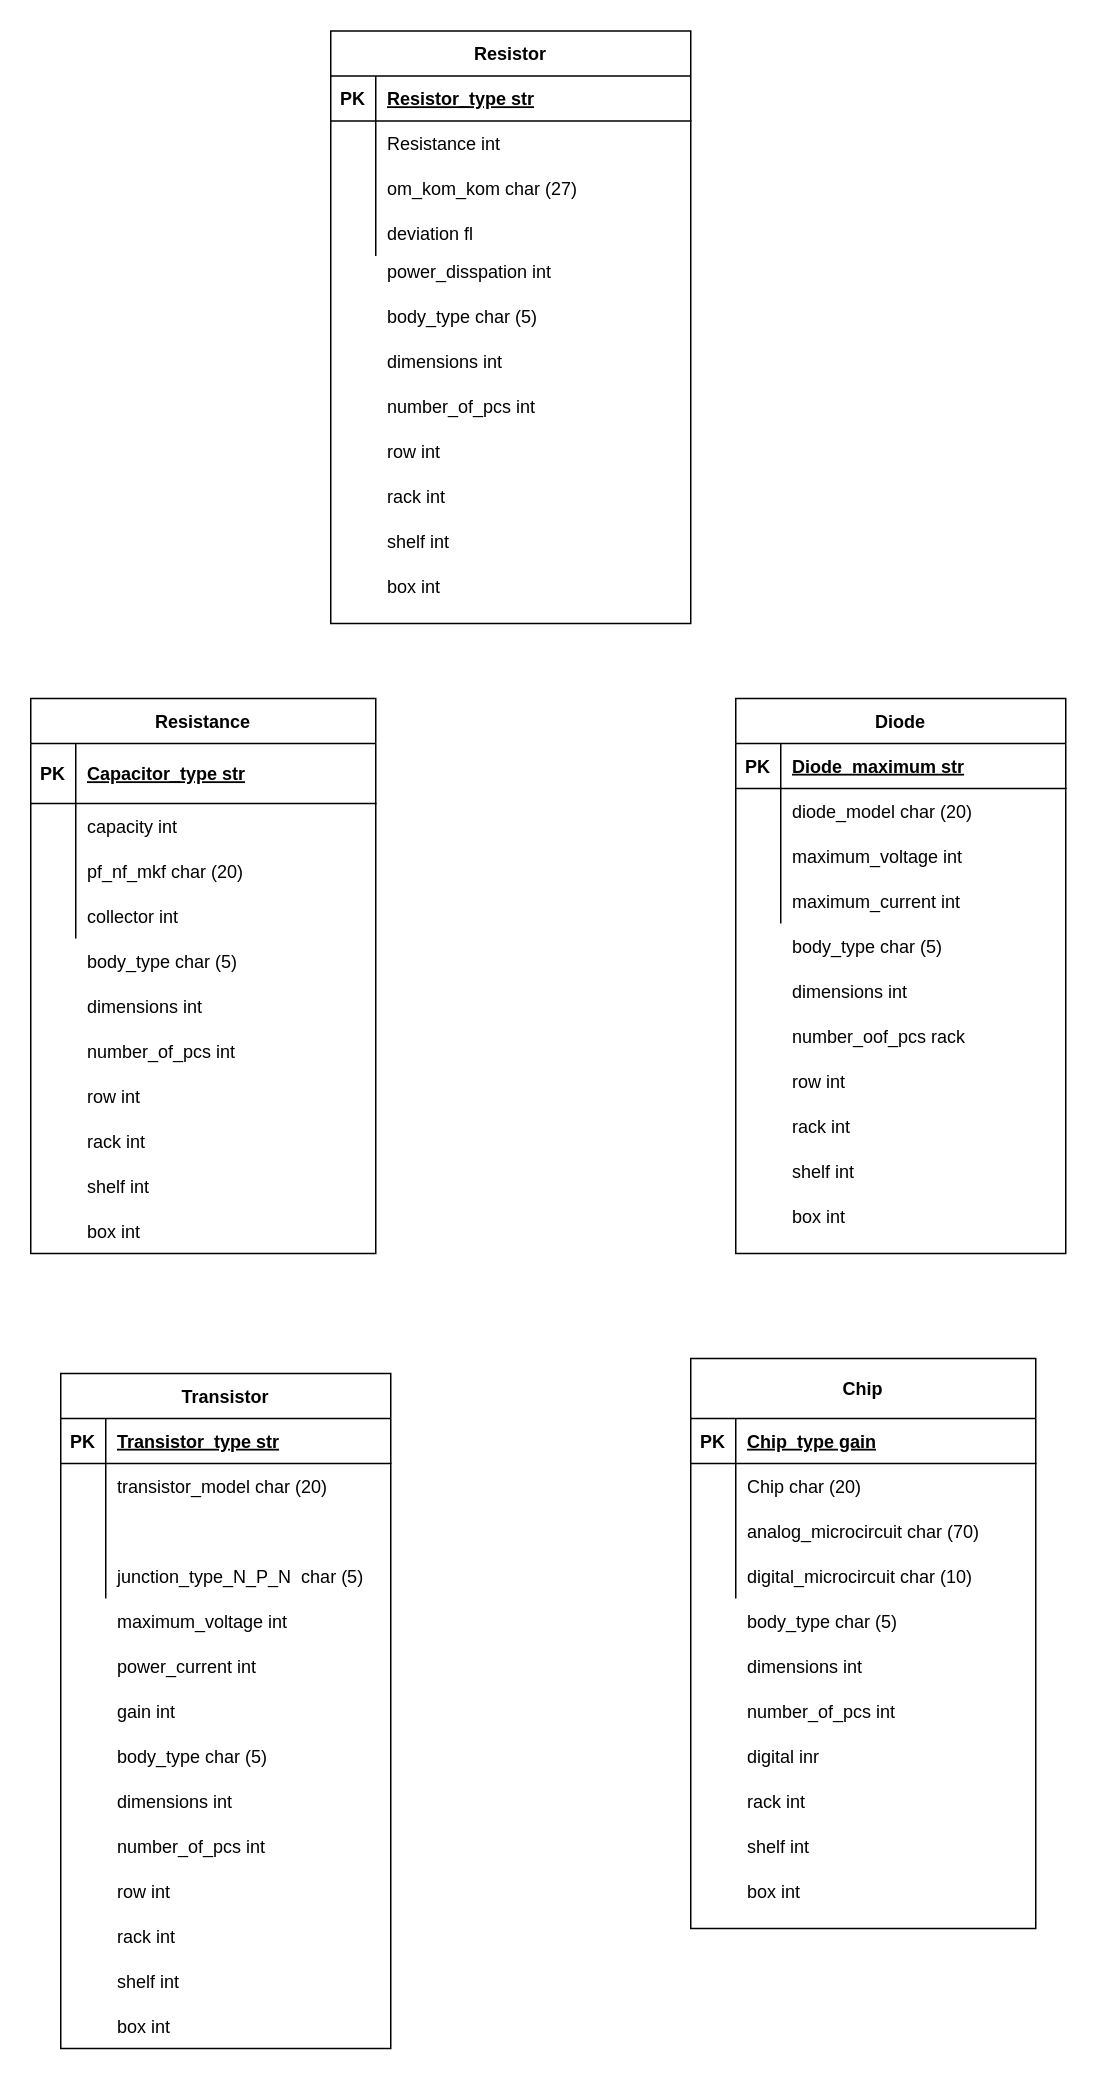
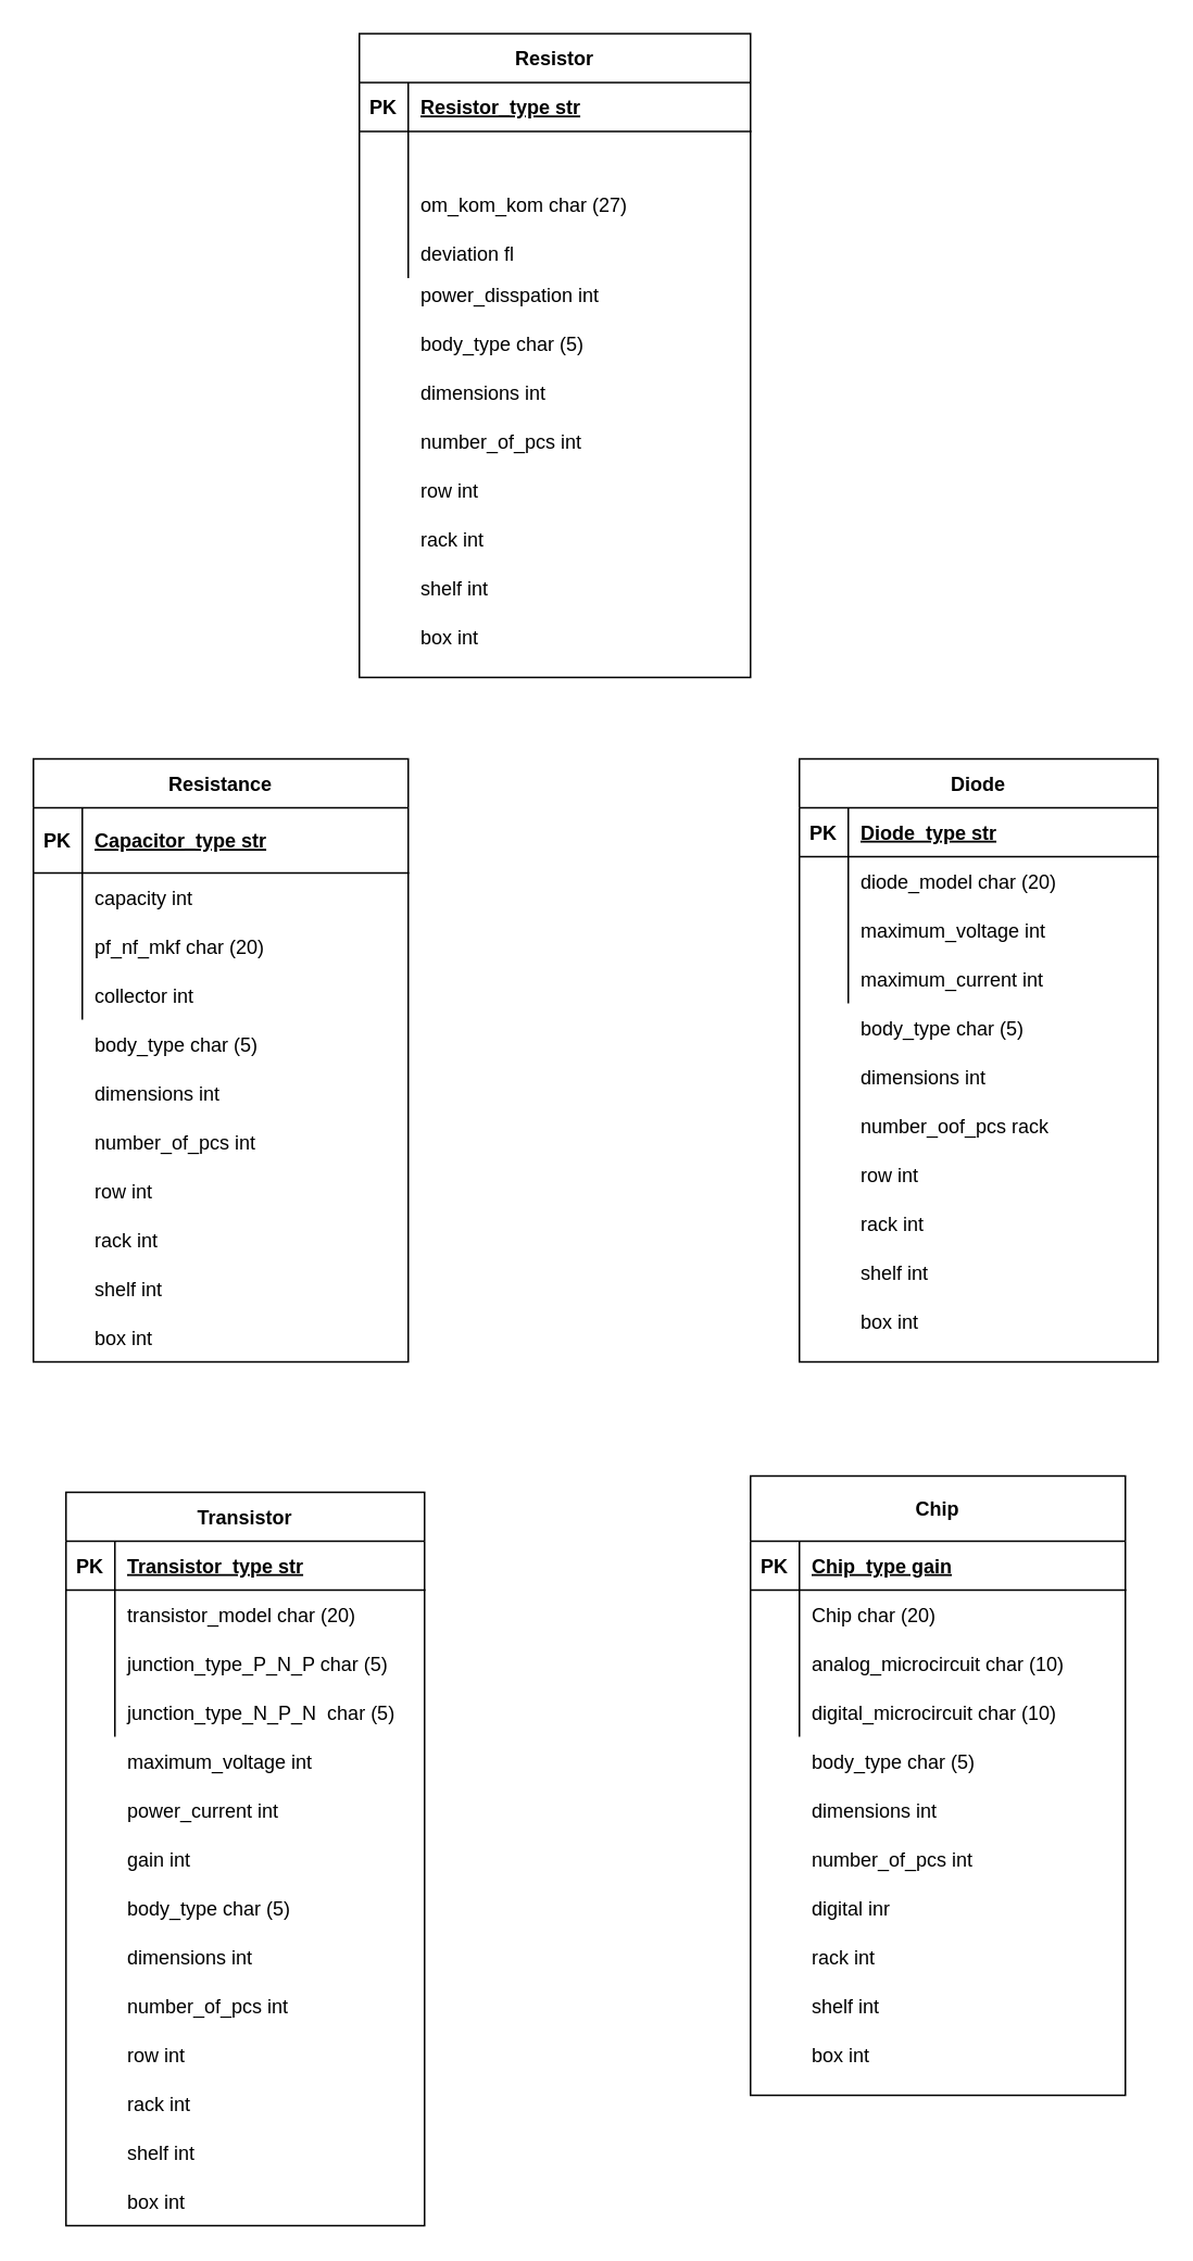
- <mxCell id="61" value="Resistance int" style="shape=partialRectangle;connectable=0;fillColor=none;top=0;left=0;bottom=0;right=0;align=left;spacingLeft=6;overflow=hidden;" vertex="1" parent="59"><mxGeometry x="30" width="210" height="30" as="geometry" /></mxCell>
- <mxCell id="44" value="Diode_maximum str" style="shape=partialRectangle;connectable=0;fillColor=none;top=0;left=0;bottom=0;right=0;align=left;spacingLeft=6;fontStyle=5;overflow=hidden;" parent="42" vertex="1"><mxGeometry x="30" width="190" height="30" as="geometry" /></mxCell>
+ <mxCell id="44" value="Diode_type str" style="shape=partialRectangle;connectable=0;fillColor=none;top=0;left=0;bottom=0;right=0;align=left;spacingLeft=6;fontStyle=5;overflow=hidden;" parent="42" vertex="1"><mxGeometry x="30" width="190" height="30" as="geometry" /></mxCell>
+ <mxCell id="24" value="junction_type_P_N_P char (5)" style="shape=partialRectangle;connectable=0;fillColor=none;top=0;left=0;bottom=0;right=0;align=left;spacingLeft=6;overflow=hidden;" parent="22" vertex="1"><mxGeometry x="30" width="190" height="30" as="geometry" /></mxCell>
- <mxCell id="37" value="analog_microcircuit char (70)" style="shape=partialRectangle;connectable=0;fillColor=none;top=0;left=0;bottom=0;right=0;align=left;spacingLeft=6;overflow=hidden;" parent="35" vertex="1"><mxGeometry x="30" width="200" height="30" as="geometry" /></mxCell>
+ <mxCell id="37" value="analog_microcircuit char (10)" style="shape=partialRectangle;connectable=0;fillColor=none;top=0;left=0;bottom=0;right=0;align=left;spacingLeft=6;overflow=hidden;" parent="35" vertex="1"><mxGeometry x="30" width="200" height="30" as="geometry" /></mxCell>
